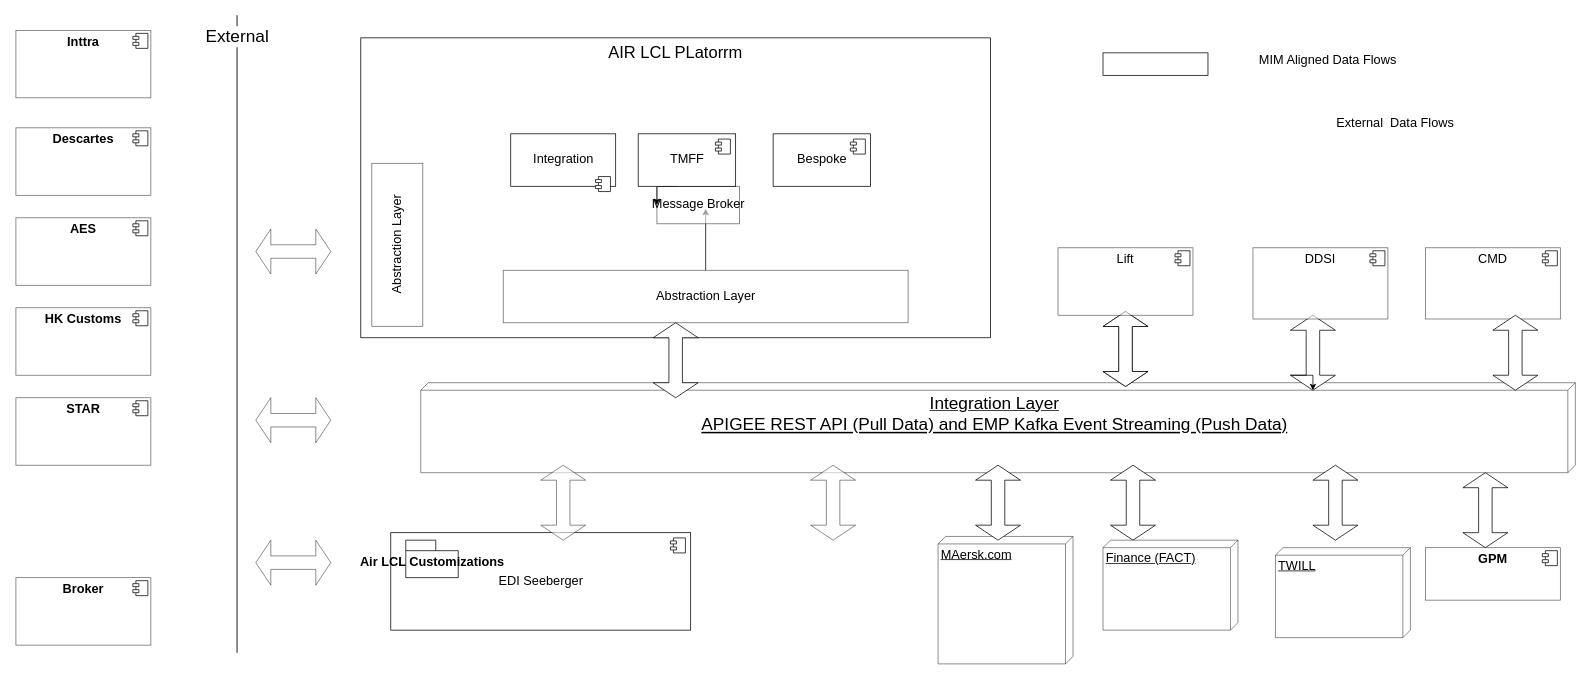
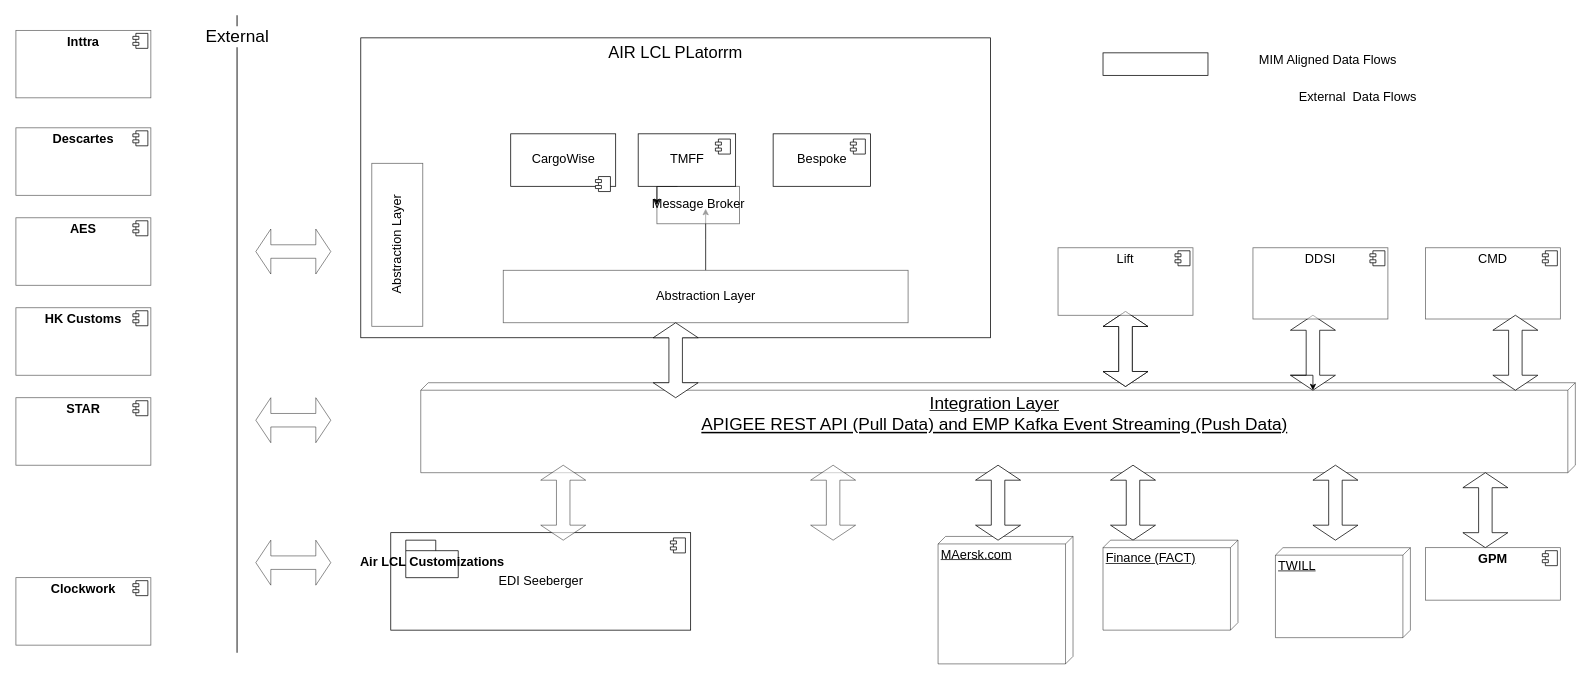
- <mxCell id="47" value="External&amp;nbsp; Data Flows" style="text;html=1;strokeColor=none;fillColor=none;align=center;verticalAlign=middle;whiteSpace=wrap;rounded=0;sketch=0;fontSize=17;" vertex="1" parent="1"><mxGeometry x="1720" y="145" width="280" height="40" as="geometry" /></mxCell>
+ <mxCell id="47" value="External&amp;nbsp; Data Flows" style="text;html=1;strokeColor=none;fillColor=none;align=center;verticalAlign=middle;whiteSpace=wrap;rounded=0;sketch=0;fontSize=17;" vertex="1" parent="1"><mxGeometry x="1670" y="110" width="280" height="40" as="geometry" /></mxCell>
- <mxCell id="11" value="Integration" style="html=1;dropTarget=0;fontSize=17;" parent="1" vertex="1"><mxGeometry x="680" y="178" width="140" height="70" as="geometry" /></mxCell>
+ <mxCell id="11" value="CargoWise" style="html=1;dropTarget=0;fontSize=17;" parent="1" vertex="1"><mxGeometry x="680" y="178" width="140" height="70" as="geometry" /></mxCell>
- <mxCell id="25" value="&lt;p style=&quot;margin: 0px ; margin-top: 6px ; text-align: center&quot;&gt;&lt;b&gt;Broker&lt;/b&gt;&lt;/p&gt;" style="align=left;overflow=fill;html=1;dropTarget=0;fontSize=17;opacity=60;" parent="1" vertex="1"><mxGeometry x="20" y="770" width="180" height="90" as="geometry" /></mxCell>
+ <mxCell id="25" value="&lt;p style=&quot;margin: 0px ; margin-top: 6px ; text-align: center&quot;&gt;&lt;b&gt;Clockwork&lt;/b&gt;&lt;/p&gt;" style="align=left;overflow=fill;html=1;dropTarget=0;fontSize=17;opacity=60;" parent="1" vertex="1"><mxGeometry x="20" y="770" width="180" height="90" as="geometry" /></mxCell>
